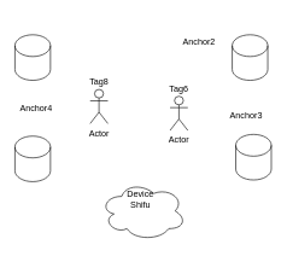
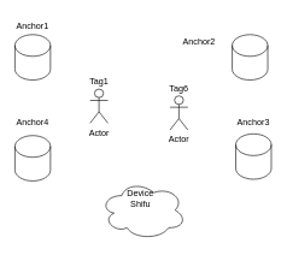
+ <mxCell id="7" value="Anchor1" style="text;html=1;strokeColor=none;fillColor=none;align=center;verticalAlign=middle;whiteSpace=wrap;rounded=0;" vertex="1" parent="2"><mxGeometry y="3.925" width="49.053" height="23.549" as="geometry" /></mxCell>
- <mxCell id="13" value="Tag8" style="text;html=1;strokeColor=none;fillColor=none;align=center;verticalAlign=middle;whiteSpace=wrap;rounded=0;" vertex="1" parent="11"><mxGeometry width="49.053" height="23.549" as="geometry" /></mxCell>
+ <mxCell id="13" value="Tag1" style="text;html=1;strokeColor=none;fillColor=none;align=center;verticalAlign=middle;whiteSpace=wrap;rounded=0;" vertex="1" parent="11"><mxGeometry width="49.053" height="23.549" as="geometry" /></mxCell>
- <mxCell id="9" value="Anchor4" style="text;html=1;strokeColor=none;fillColor=none;align=center;verticalAlign=middle;whiteSpace=wrap;rounded=0;" vertex="1" parent="2"><mxGeometry x="5" y="118.157" width="49.053" height="23.549" as="geometry" /></mxCell>
+ <mxCell id="9" value="Anchor4" style="text;html=1;strokeColor=none;fillColor=none;align=center;verticalAlign=middle;whiteSpace=wrap;rounded=0;" vertex="1" parent="2"><mxGeometry y="138.157" width="49.053" height="23.549" as="geometry" /></mxCell>
- <mxCell id="10" value="Anchor3" style="text;html=1;strokeColor=none;fillColor=none;align=center;verticalAlign=middle;whiteSpace=wrap;rounded=0;" vertex="1" parent="2"><mxGeometry x="294.947" y="128.157" width="49.053" height="23.549" as="geometry" /></mxCell>
+ <mxCell id="10" value="Anchor3" style="text;html=1;strokeColor=none;fillColor=none;align=center;verticalAlign=middle;whiteSpace=wrap;rounded=0;" vertex="1" parent="2"><mxGeometry x="304.947" y="138.157" width="49.053" height="23.549" as="geometry" /></mxCell>
